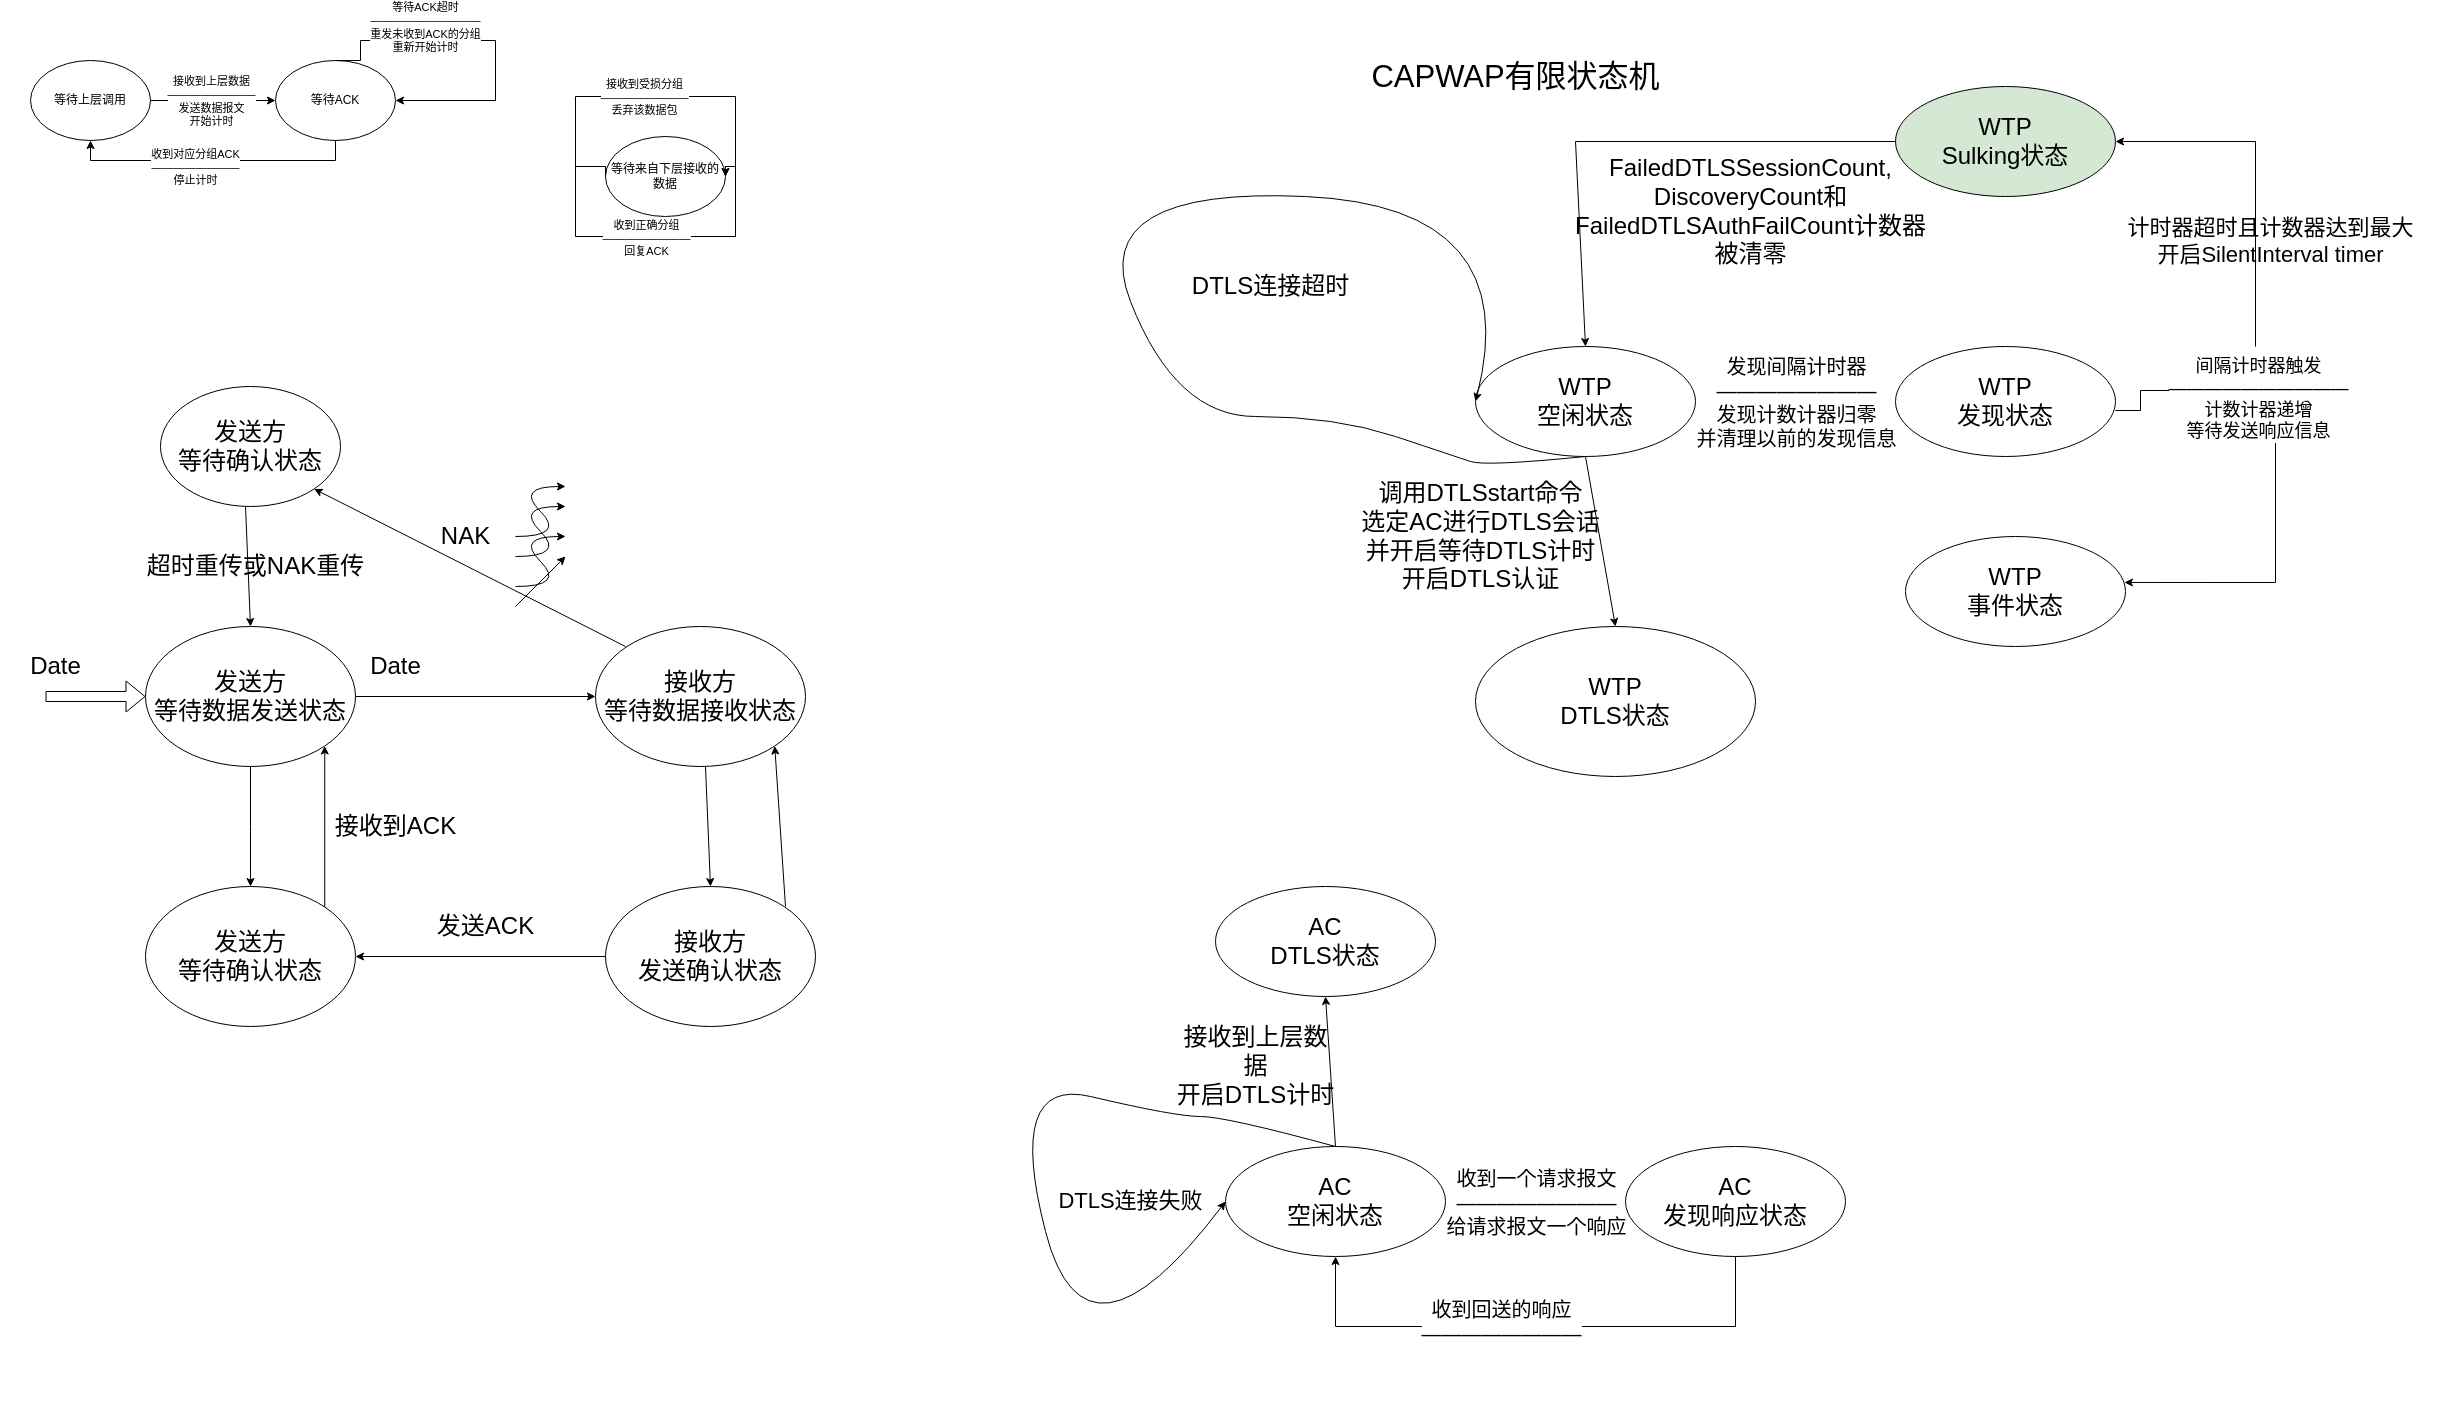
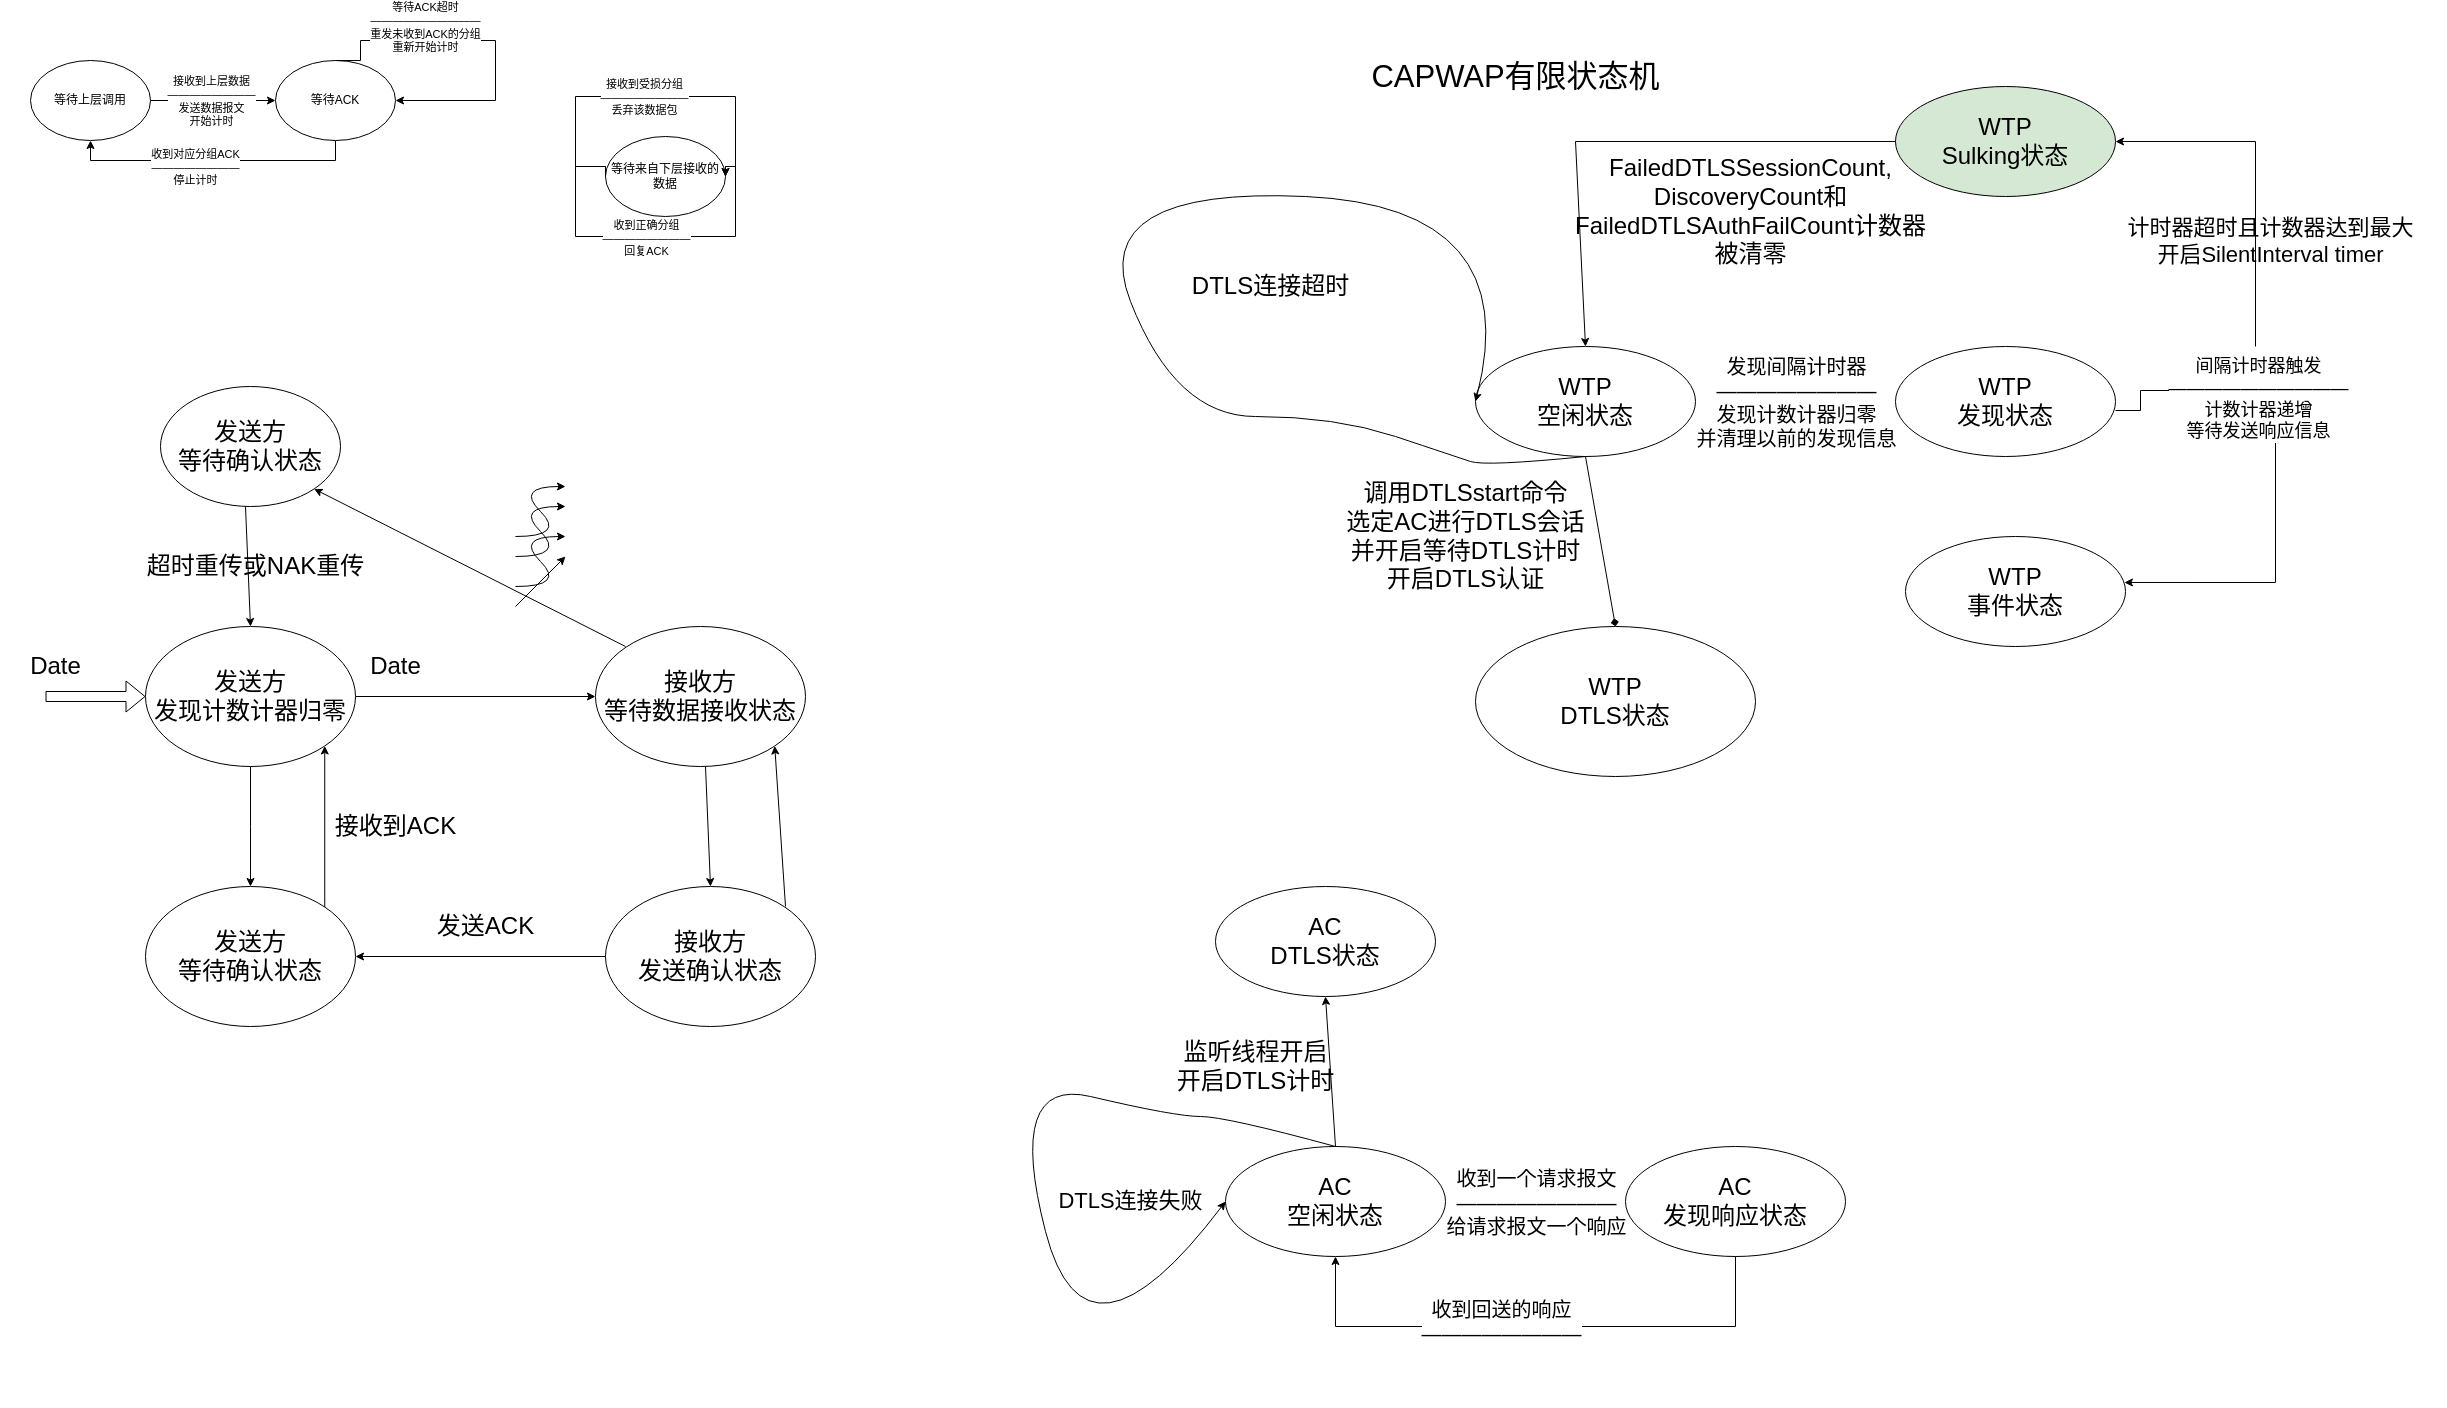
- <mxCell id="16" value="&lt;font style=&quot;font-size: 24px;&quot;&gt;NAK&lt;/font&gt;" style="text;html=1;align=center;verticalAlign=middle;resizable=0;points=[];autosize=1;strokeColor=none;fillColor=none;" parent="1" vertex="1"><mxGeometry x="430" y="496" width="70" height="40" as="geometry" /></mxCell>
- <mxCell id="58" value="&lt;font style=&quot;font-size: 24px;&quot;&gt;&lt;span style=&quot;white-space: normal;&quot;&gt;调用DTLSstart命令&lt;br&gt;&lt;/span&gt;选定AC进行DTLS会话&lt;br&gt;并开启等待DTLS计时&lt;br&gt;开启DTLS认证&lt;br&gt;&lt;/font&gt;" style="text;html=1;align=center;verticalAlign=middle;resizable=0;points=[];autosize=1;strokeColor=none;fillColor=none;" parent="1" vertex="1"><mxGeometry x="1350" y="451" width="260" height="130" as="geometry" /></mxCell>
+ <mxCell id="58" value="&lt;font style=&quot;font-size: 24px;&quot;&gt;&lt;span style=&quot;white-space: normal;&quot;&gt;调用DTLSstart命令&lt;br&gt;&lt;/span&gt;选定AC进行DTLS会话&lt;br&gt;并开启等待DTLS计时&lt;br&gt;开启DTLS认证&lt;br&gt;&lt;/font&gt;" style="text;html=1;align=center;verticalAlign=middle;resizable=0;points=[];autosize=1;strokeColor=none;fillColor=none;" parent="1" vertex="1"><mxGeometry x="1335" y="451" width="260" height="130" as="geometry" /></mxCell>
- <mxCell id="57" value="" style="endArrow=classic;html=1;rounded=0;exitX=0.5;exitY=1;exitDx=0;exitDy=0;entryX=0.5;entryY=0;entryDx=0;entryDy=0;" parent="1" source="40" target="56" edge="1"><mxGeometry width="50" height="50" relative="1" as="geometry"><mxPoint x="1555" y="656" as="sourcePoint" /><mxPoint x="1605" y="606" as="targetPoint" /></mxGeometry></mxCell>
+ <mxCell id="57" value="" style="endArrow=diamond;html=1;rounded=0;exitX=0.5;exitY=1;exitDx=0;exitDy=0;entryX=0.5;entryY=0;entryDx=0;entryDy=0;" parent="1" source="40" target="56" edge="1"><mxGeometry width="50" height="50" relative="1" as="geometry"><mxPoint x="1555" y="656" as="sourcePoint" /><mxPoint x="1605" y="606" as="targetPoint" /></mxGeometry></mxCell>
- <mxCell id="3" value="&lt;font style=&quot;font-size: 24px;&quot;&gt;发送方&lt;br&gt;等待数据发送状态&lt;/font&gt;" style="ellipse;whiteSpace=wrap;html=1;" parent="1" vertex="1"><mxGeometry x="145" y="606" width="210" height="140" as="geometry" /></mxCell>
+ <mxCell id="3" value="&lt;font style=&quot;font-size: 24px;&quot;&gt;发送方&lt;br&gt;发现计数计器归零&lt;/font&gt;" style="ellipse;whiteSpace=wrap;html=1;" parent="1" vertex="1"><mxGeometry x="145" y="606" width="210" height="140" as="geometry" /></mxCell>
- <mxCell id="61" value="&lt;font style=&quot;font-size: 24px;&quot;&gt;&lt;span style=&quot;white-space: normal;&quot;&gt;接收到上层数据&lt;br&gt;&lt;/span&gt;开启DTLS计时&lt;/font&gt;" style="text;html=1;align=center;verticalAlign=middle;resizable=0;points=[];autosize=1;strokeColor=none;fillColor=none;" parent="1" vertex="1"><mxGeometry x="1165" y="1011" width="180" height="70" as="geometry" /></mxCell>
+ <mxCell id="61" value="&lt;font style=&quot;font-size: 24px;&quot;&gt;&lt;span style=&quot;white-space: normal;&quot;&gt;监听线程开启&lt;br&gt;&lt;/span&gt;开启DTLS计时&lt;/font&gt;" style="text;html=1;align=center;verticalAlign=middle;resizable=0;points=[];autosize=1;strokeColor=none;fillColor=none;" parent="1" vertex="1"><mxGeometry x="1165" y="1011" width="180" height="70" as="geometry" /></mxCell>
